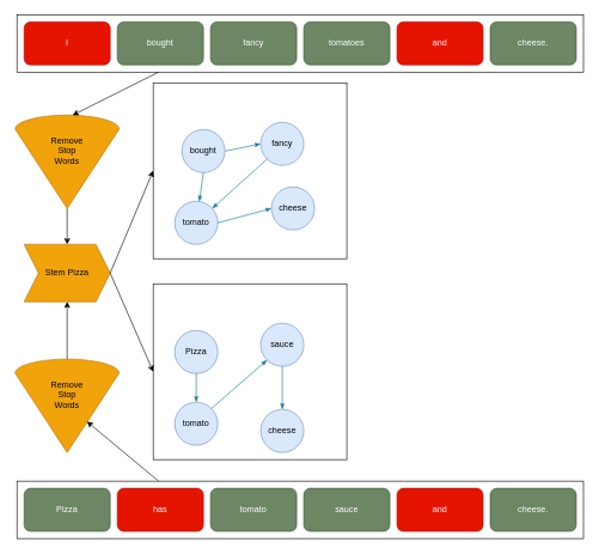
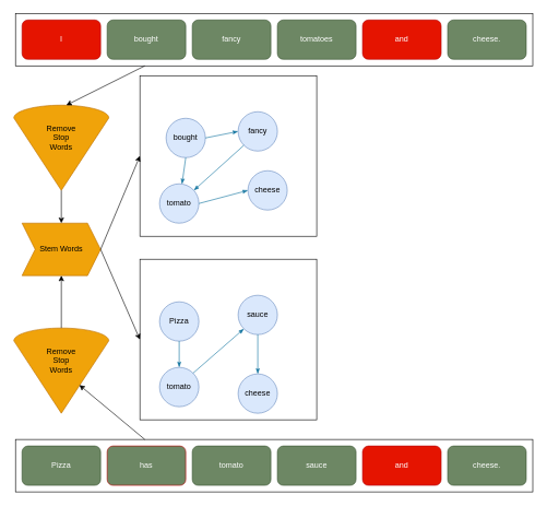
- <mxCell id="32" value="Stem Pizza" style="shape=step;perimeter=stepPerimeter;whiteSpace=wrap;html=1;fixedSize=1;fillColor=#f0a30a;strokeColor=#BD7000;" vertex="1" parent="1"><mxGeometry x="33" y="340" width="120" height="80" as="geometry" /></mxCell>
+ <mxCell id="32" value="Stem Words" style="shape=step;perimeter=stepPerimeter;whiteSpace=wrap;html=1;fixedSize=1;fillColor=#f0a30a;strokeColor=#BD7000;" vertex="1" parent="1"><mxGeometry x="33" y="340" width="120" height="80" as="geometry" /></mxCell>
- <mxCell id="17" value="has" style="rounded=1;whiteSpace=wrap;html=1;fillColor=#e51400;strokeColor=#B20000;fontColor=#ffffff;" vertex="1" parent="1"><mxGeometry x="163" y="680" width="120" height="60" as="geometry" /></mxCell>
+ <mxCell id="17" value="has" style="rounded=1;whiteSpace=wrap;html=1;fillColor=#6d8764;strokeColor=#B20000;fontColor=#ffffff;" vertex="1" parent="1"><mxGeometry x="163" y="680" width="120" height="60" as="geometry" /></mxCell>
